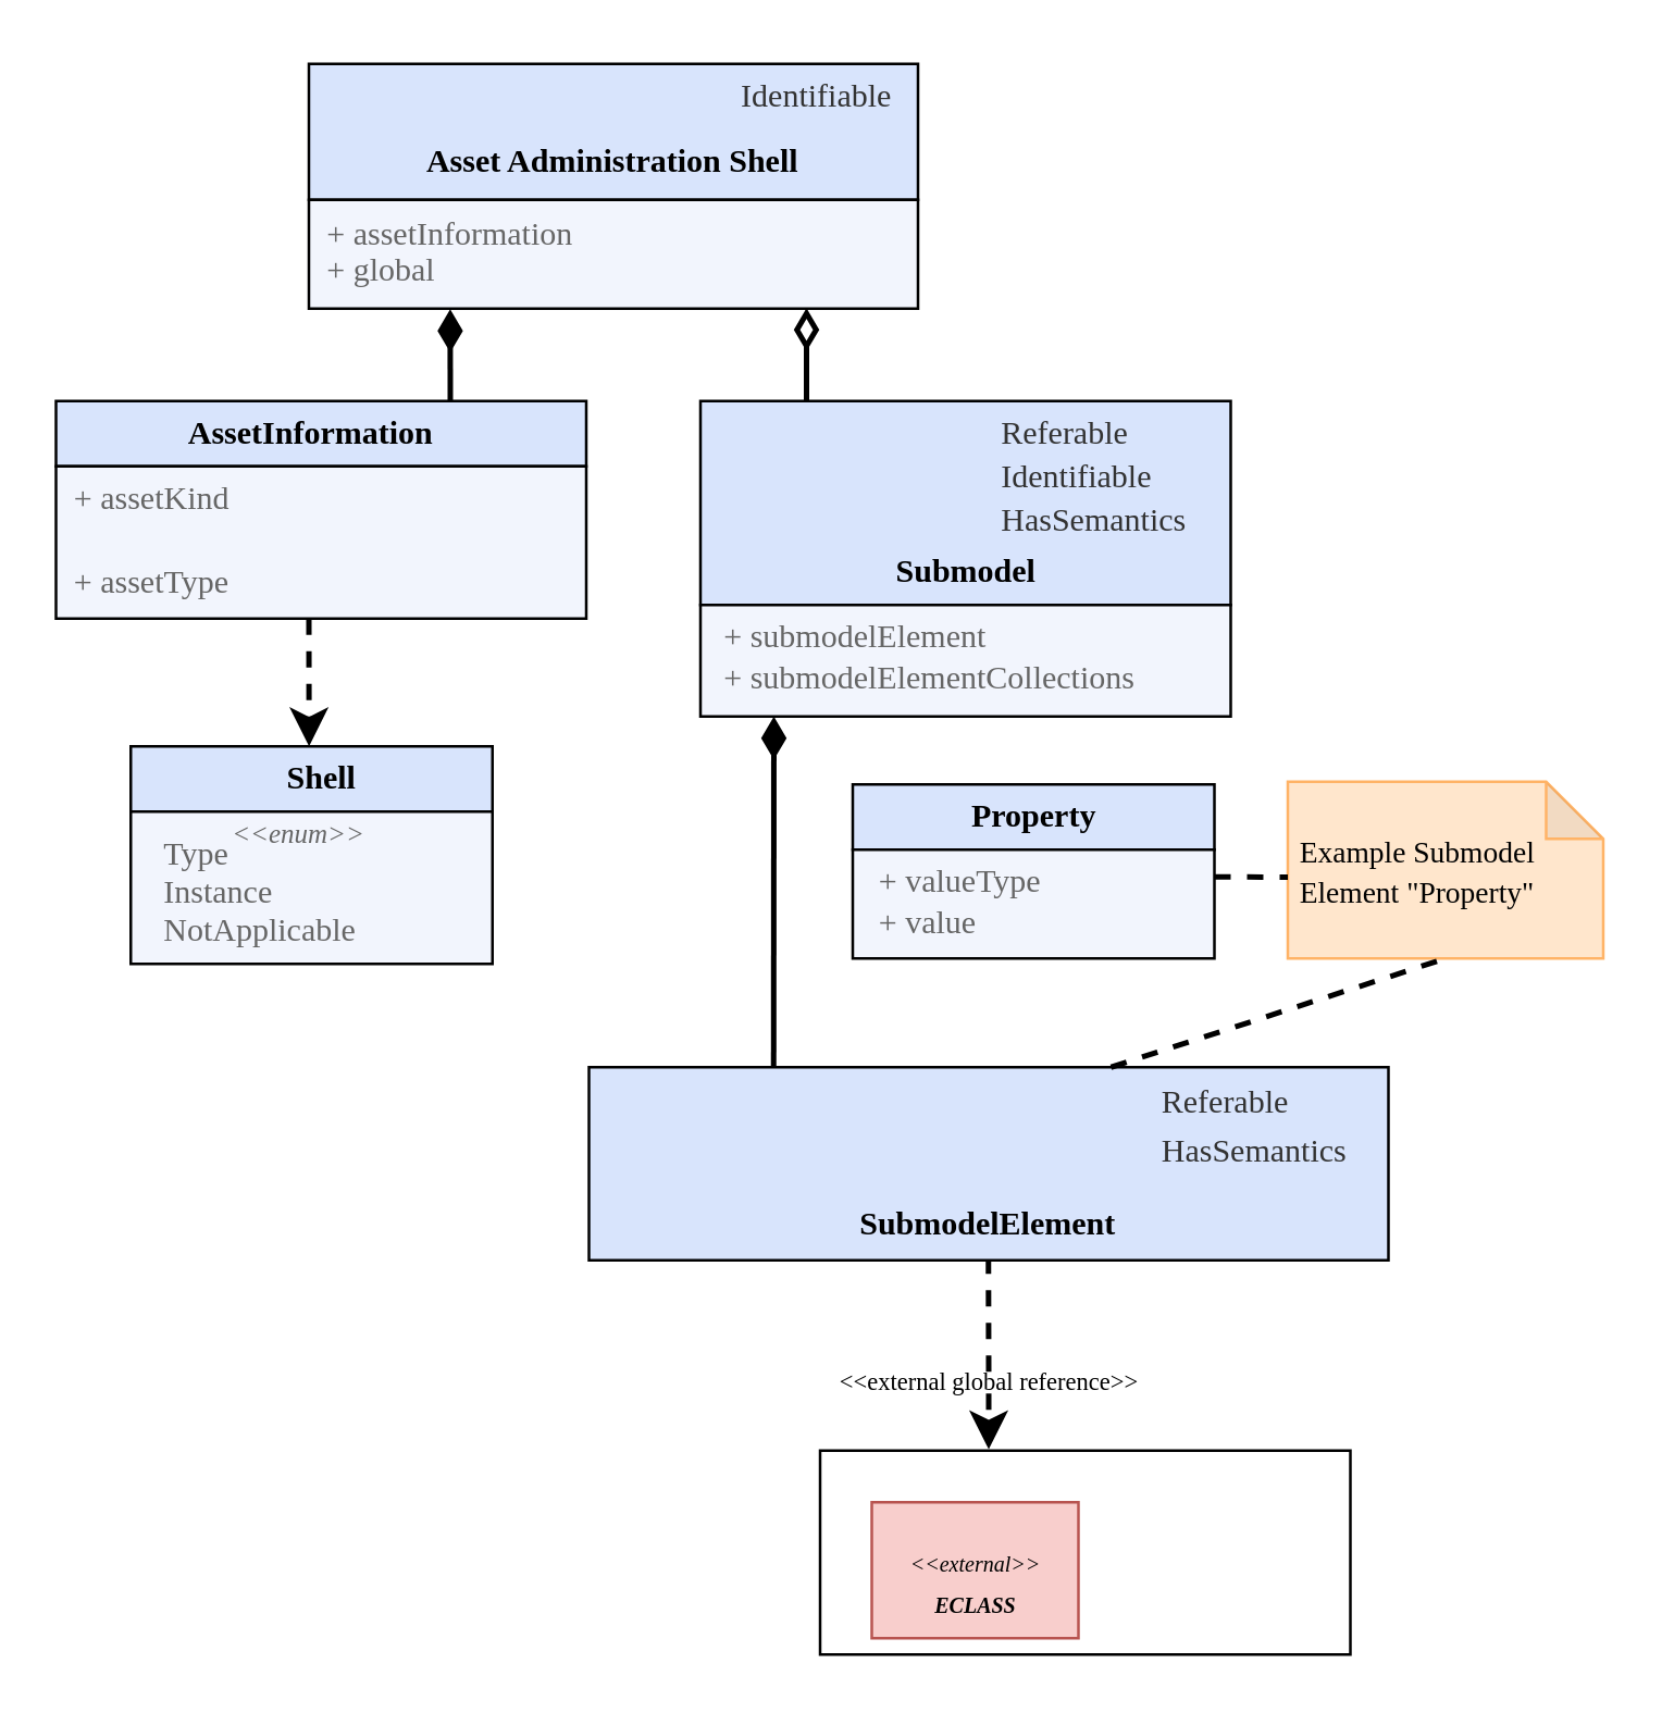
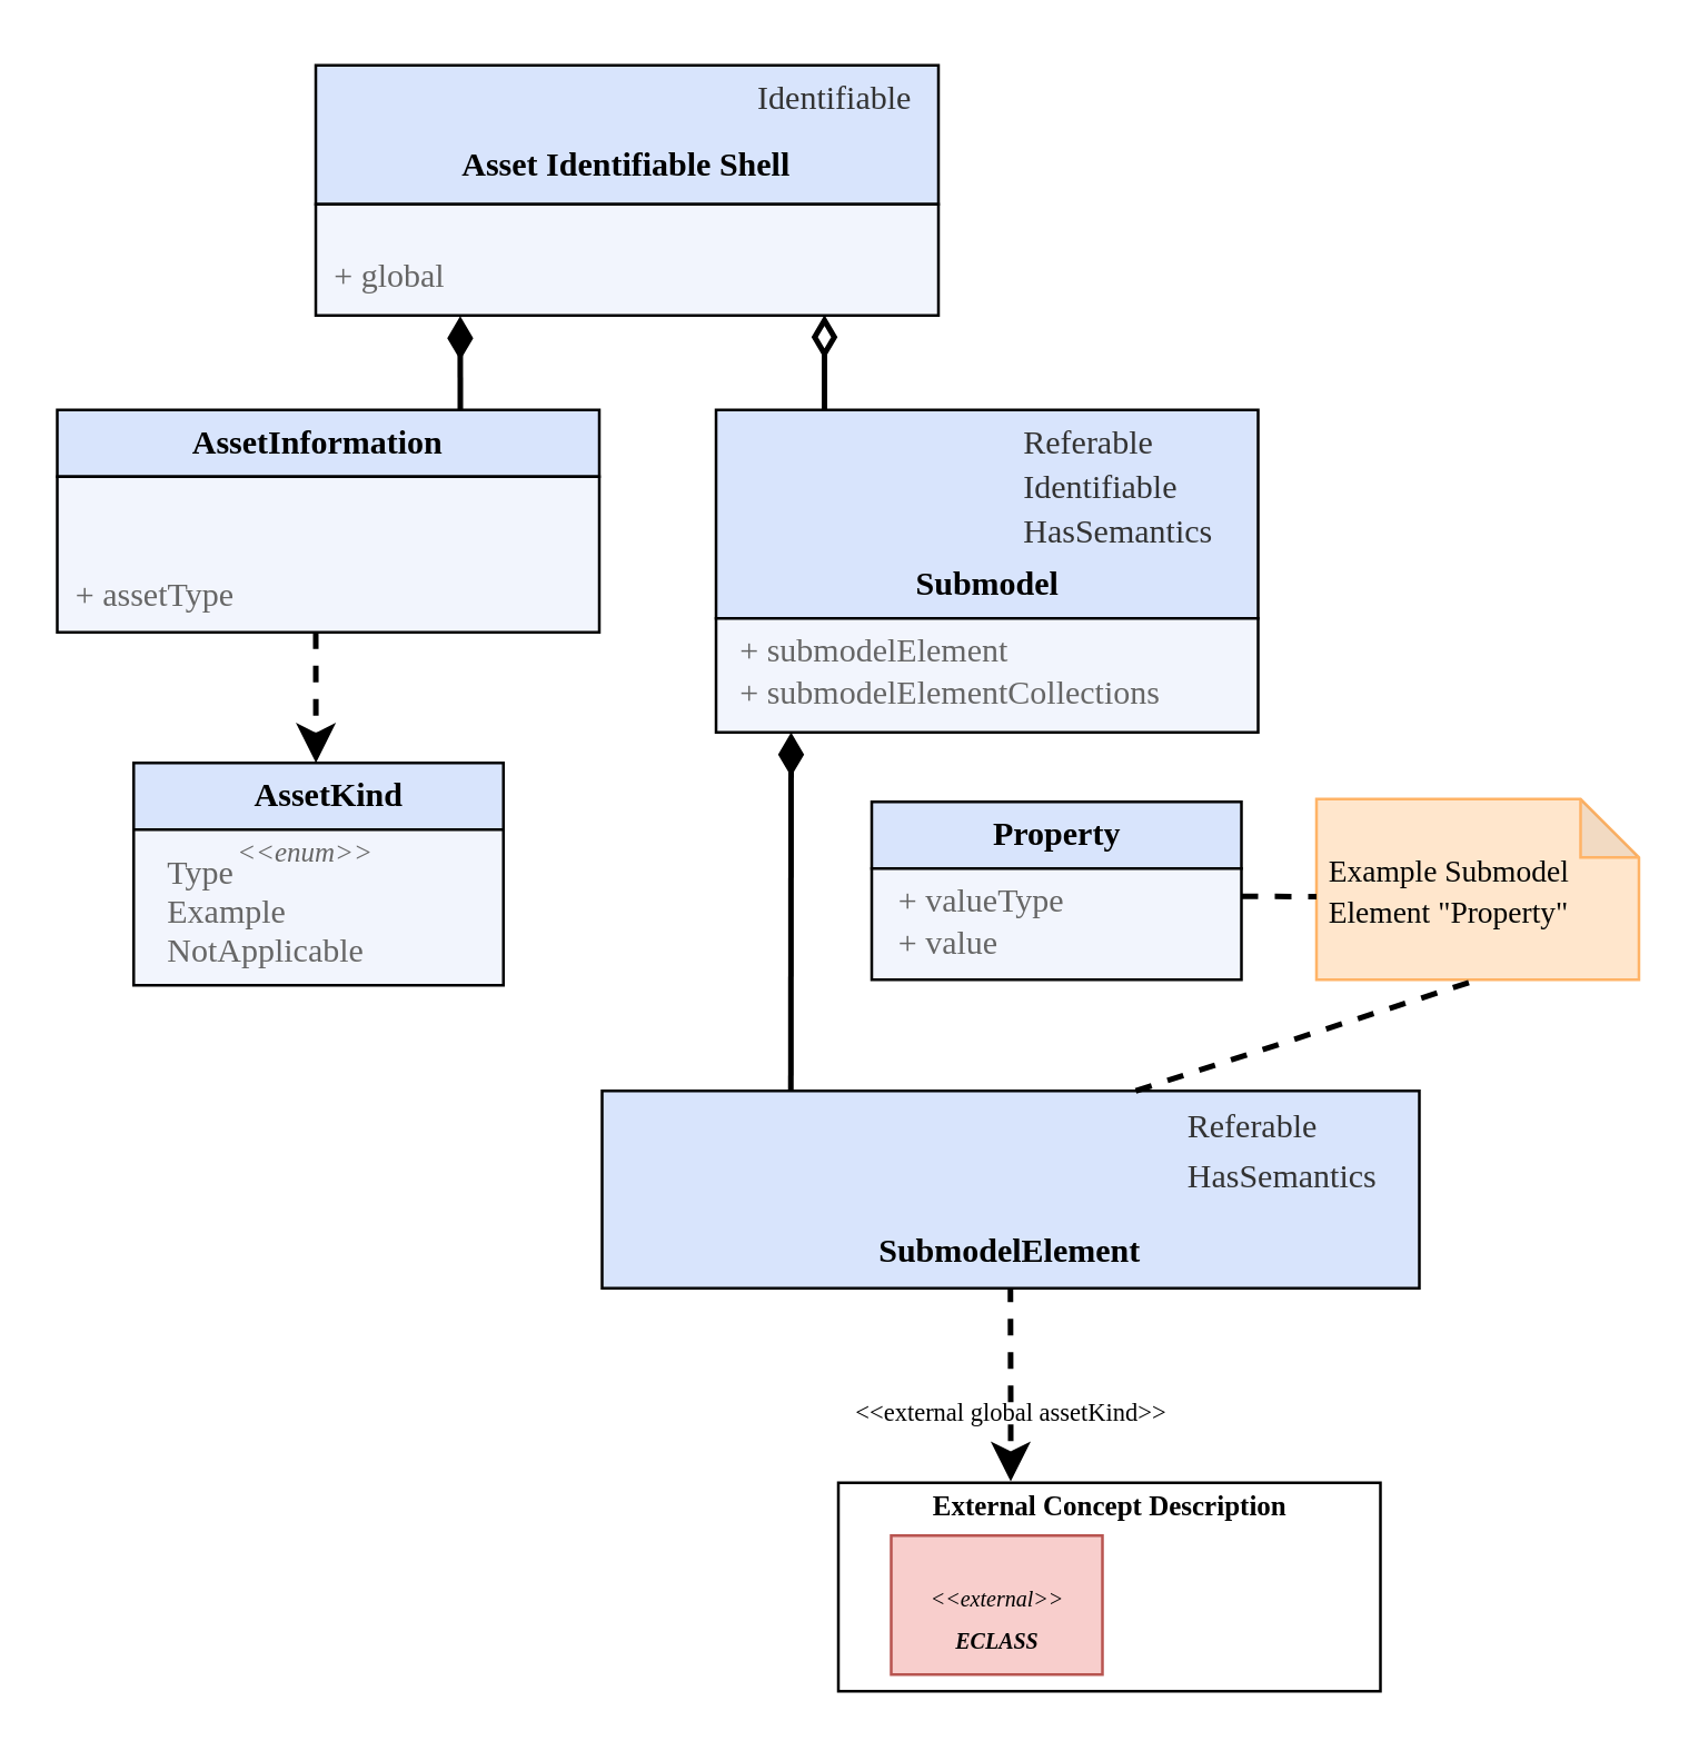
- <mxCell id="3" value="&lt;b&gt;&lt;font face=&quot;Times New Roman&quot;&gt;Asset Administration Shell&lt;/font&gt;&lt;/b&gt;" style="text;html=1;align=center;verticalAlign=middle;whiteSpace=wrap;rounded=0;" vertex="1" parent="1"><mxGeometry x="136" y="44" width="178" height="30" as="geometry" /></mxCell>
+ <mxCell id="3" value="&lt;b&gt;&lt;font face=&quot;Times New Roman&quot;&gt;Asset Identifiable Shell&lt;/font&gt;&lt;/b&gt;" style="text;html=1;align=center;verticalAlign=middle;whiteSpace=wrap;rounded=0;" vertex="1" parent="1"><mxGeometry x="136" y="44" width="178" height="30" as="geometry" /></mxCell>
- <mxCell id="6" value="&lt;font face=&quot;Times New Roman&quot; style=&quot;color: rgb(102, 102, 102);&quot;&gt;+ assetInformation&lt;/font&gt;" style="text;html=1;align=left;verticalAlign=middle;whiteSpace=wrap;rounded=0;" vertex="1" parent="1"><mxGeometry x="118" y="79.5" width="103" height="12.5" as="geometry" /></mxCell>
- <mxCell id="10" value="&lt;font face=&quot;Times New Roman&quot; style=&quot;color: rgb(102, 102, 102);&quot;&gt;+ assetKind&lt;/font&gt;" style="text;html=1;align=left;verticalAlign=middle;whiteSpace=wrap;rounded=0;" vertex="1" parent="1"><mxGeometry x="25" y="176" width="108" height="14" as="geometry" /></mxCell>
- <mxCell id="13" value="&lt;b&gt;&lt;font face=&quot;Times New Roman&quot;&gt;Shell&lt;/font&gt;&lt;/b&gt;" style="text;html=1;align=center;verticalAlign=middle;whiteSpace=wrap;rounded=0;" vertex="1" parent="1"><mxGeometry x="43.5" y="271" width="148" height="30" as="geometry" /></mxCell>
+ <mxCell id="13" value="&lt;b&gt;&lt;font face=&quot;Times New Roman&quot;&gt;AssetKind&lt;/font&gt;&lt;/b&gt;" style="text;html=1;align=center;verticalAlign=middle;whiteSpace=wrap;rounded=0;" vertex="1" parent="1"><mxGeometry x="43.5" y="271" width="148" height="30" as="geometry" /></mxCell>
- <mxCell id="16" value="&lt;font&gt;Instance&lt;/font&gt;" style="text;html=1;align=left;verticalAlign=middle;whiteSpace=wrap;rounded=0;fontFamily=Times New Roman;fontColor=#666666;fontSize=12;" vertex="1" parent="1"><mxGeometry x="58" y="313" width="128" height="30" as="geometry" /></mxCell>
+ <mxCell id="16" value="&lt;font&gt;Example&lt;/font&gt;" style="text;html=1;align=left;verticalAlign=middle;whiteSpace=wrap;rounded=0;fontFamily=Times New Roman;fontColor=#666666;fontSize=12;" vertex="1" parent="1"><mxGeometry x="58" y="313" width="128" height="30" as="geometry" /></mxCell>
- <mxCell id="44" value="&lt;font style=&quot;font-size: 9px;&quot;&gt;&amp;lt;&amp;lt;external global reference&amp;gt;&amp;gt;&lt;/font&gt;" style="text;html=1;align=center;verticalAlign=middle;whiteSpace=wrap;rounded=0;fontFamily=Times New Roman;" vertex="1" parent="1"><mxGeometry x="294.5" y="492" width="137" height="30" as="geometry" /></mxCell>
+ <mxCell id="44" value="&lt;font style=&quot;font-size: 9px;&quot;&gt;&amp;lt;&amp;lt;external global assetKind&amp;gt;&amp;gt;&lt;/font&gt;" style="text;html=1;align=center;verticalAlign=middle;whiteSpace=wrap;rounded=0;fontFamily=Times New Roman;" vertex="1" parent="1"><mxGeometry x="294.5" y="492" width="137" height="30" as="geometry" /></mxCell>
+ <mxCell id="36" value="&lt;b&gt;&lt;font style=&quot;font-size: 10px;&quot;&gt;External Concept Description&lt;/font&gt;&lt;/b&gt;" style="text;html=1;align=center;verticalAlign=middle;whiteSpace=wrap;rounded=0;fontFamily=Times New Roman;" vertex="1" parent="1"><mxGeometry x="325.5" y="534" width="146" height="14" as="geometry" /></mxCell>
